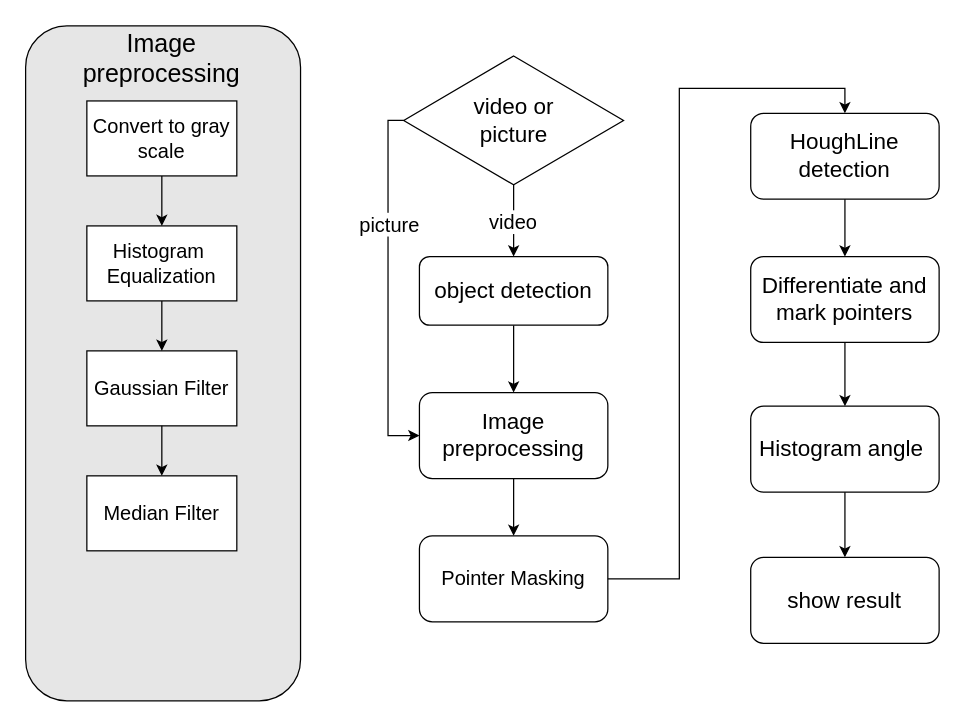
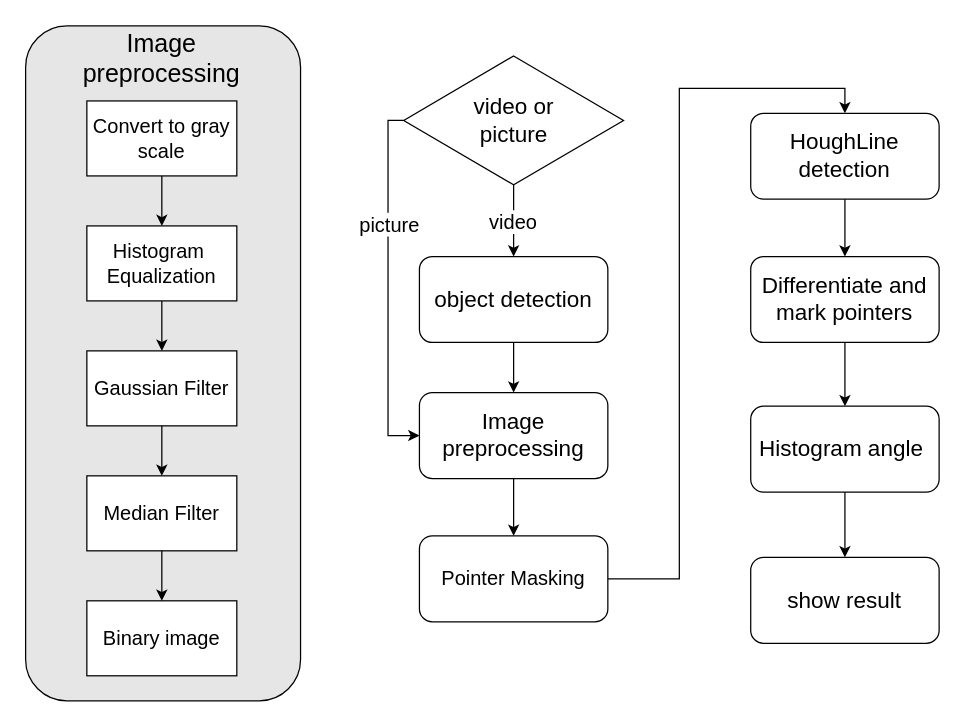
- <mxCell id="15" value="&lt;font style=&quot;font-size: 18px;&quot;&gt;object detection&lt;/font&gt;" style="rounded=1;whiteSpace=wrap;html=1;" vertex="1" parent="2"><mxGeometry x="25.128" y="160.488" width="150.769" height="55" as="geometry" /></mxCell>
+ <mxCell id="15" value="&lt;font style=&quot;font-size: 18px;&quot;&gt;object detection&lt;/font&gt;" style="rounded=1;whiteSpace=wrap;html=1;" vertex="1" parent="2"><mxGeometry x="25.128" y="160.488" width="150.769" height="68.78" as="geometry" /></mxCell>
+ <mxCell id="31" style="edgeStyle=orthogonalEdgeStyle;rounded=0;orthogonalLoop=1;jettySize=auto;html=1;entryX=0.5;entryY=0;entryDx=0;entryDy=0;" parent="21" source="28" target="30" edge="1"><mxGeometry relative="1" as="geometry" /></mxCell>
+ <mxCell id="30" value="&lt;font style=&quot;font-size: 16px;&quot;&gt;Binary image&lt;br&gt;&lt;/font&gt;" style="rounded=0;whiteSpace=wrap;html=1;" parent="21" vertex="1"><mxGeometry x="49" y="460" width="120" height="60" as="geometry" /></mxCell>
